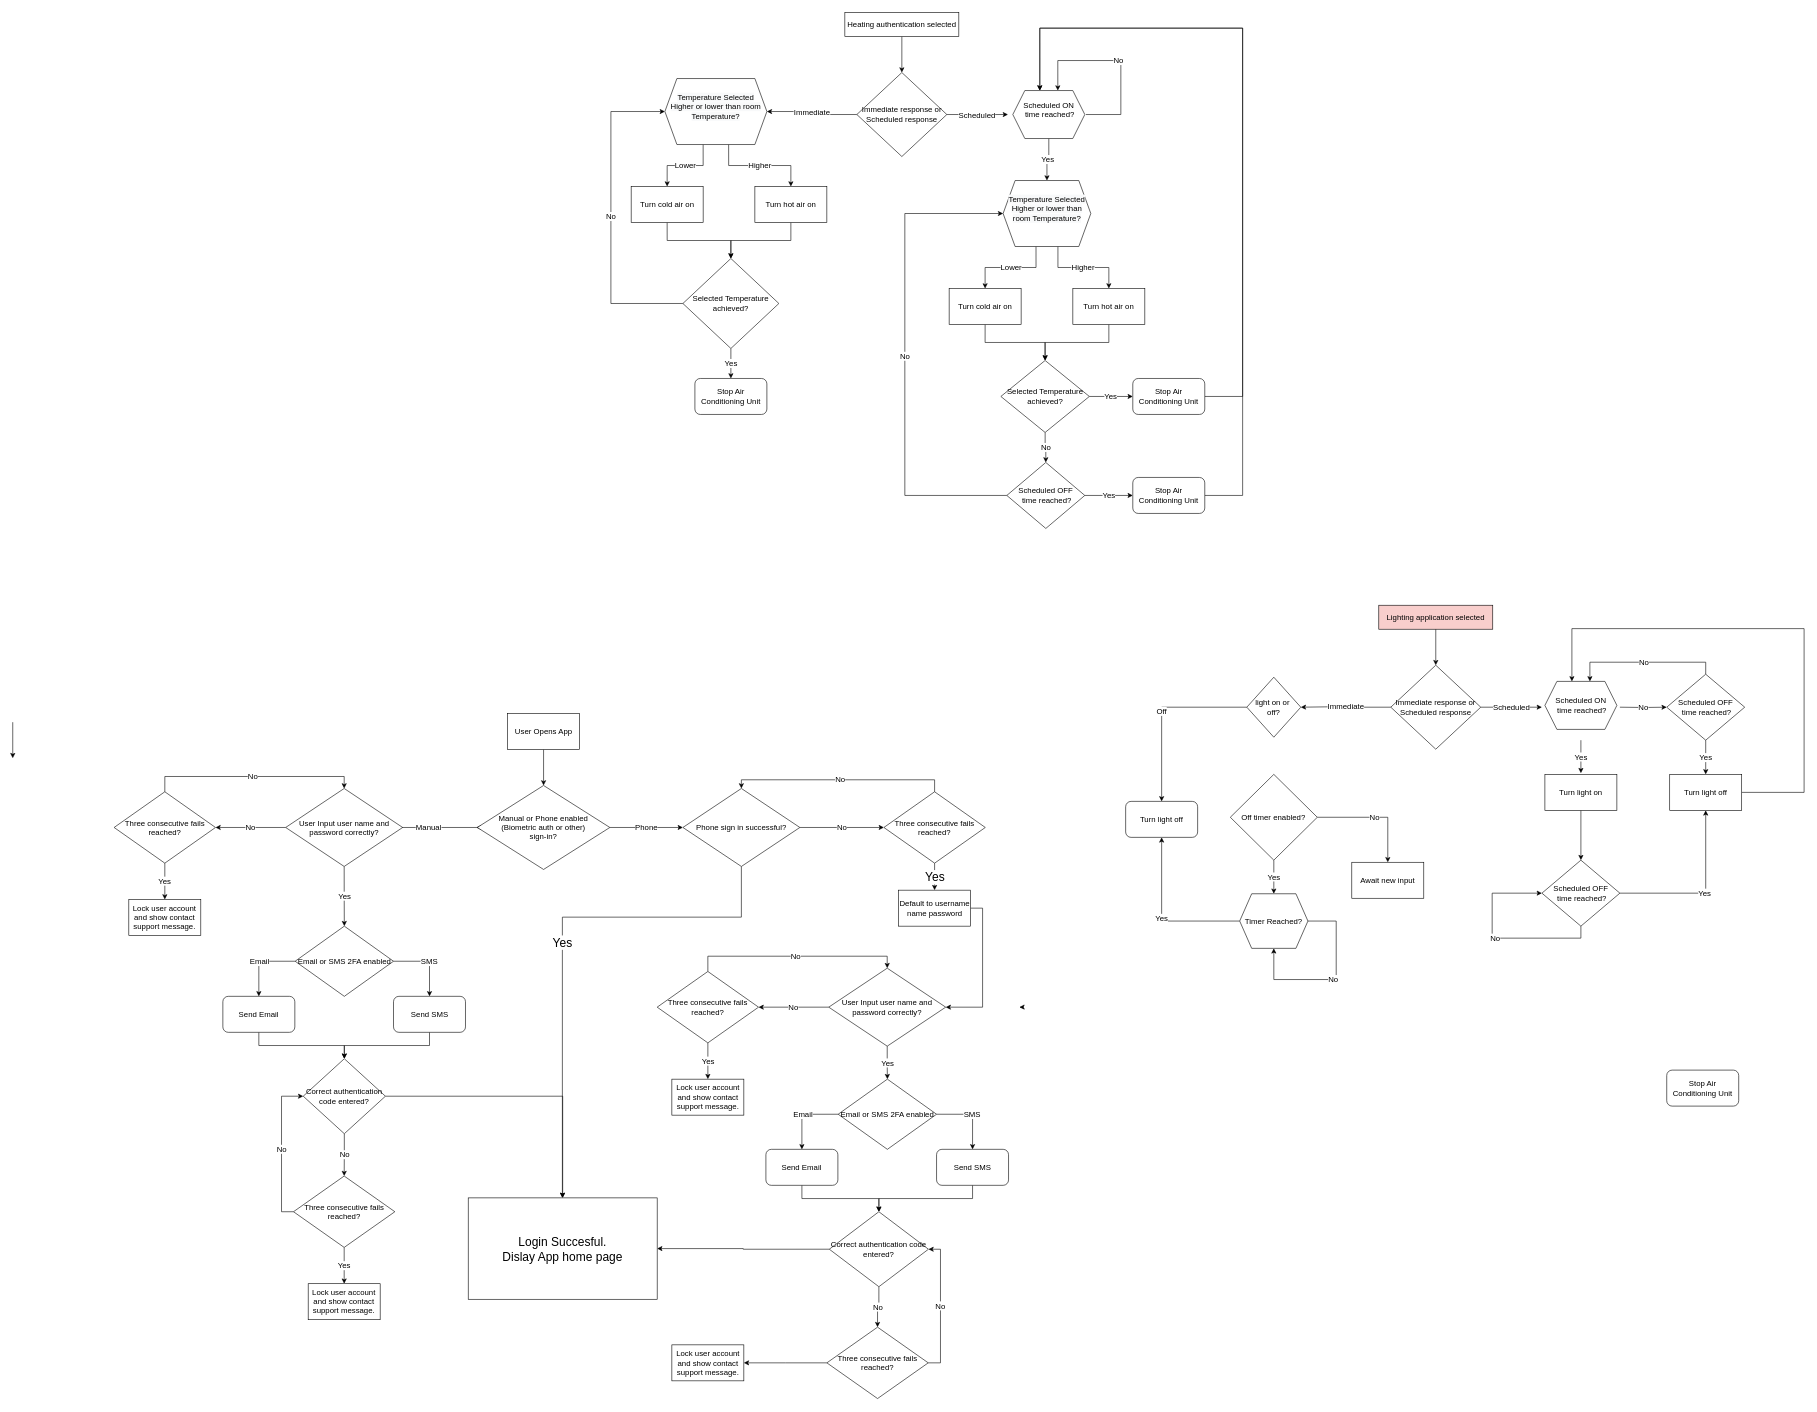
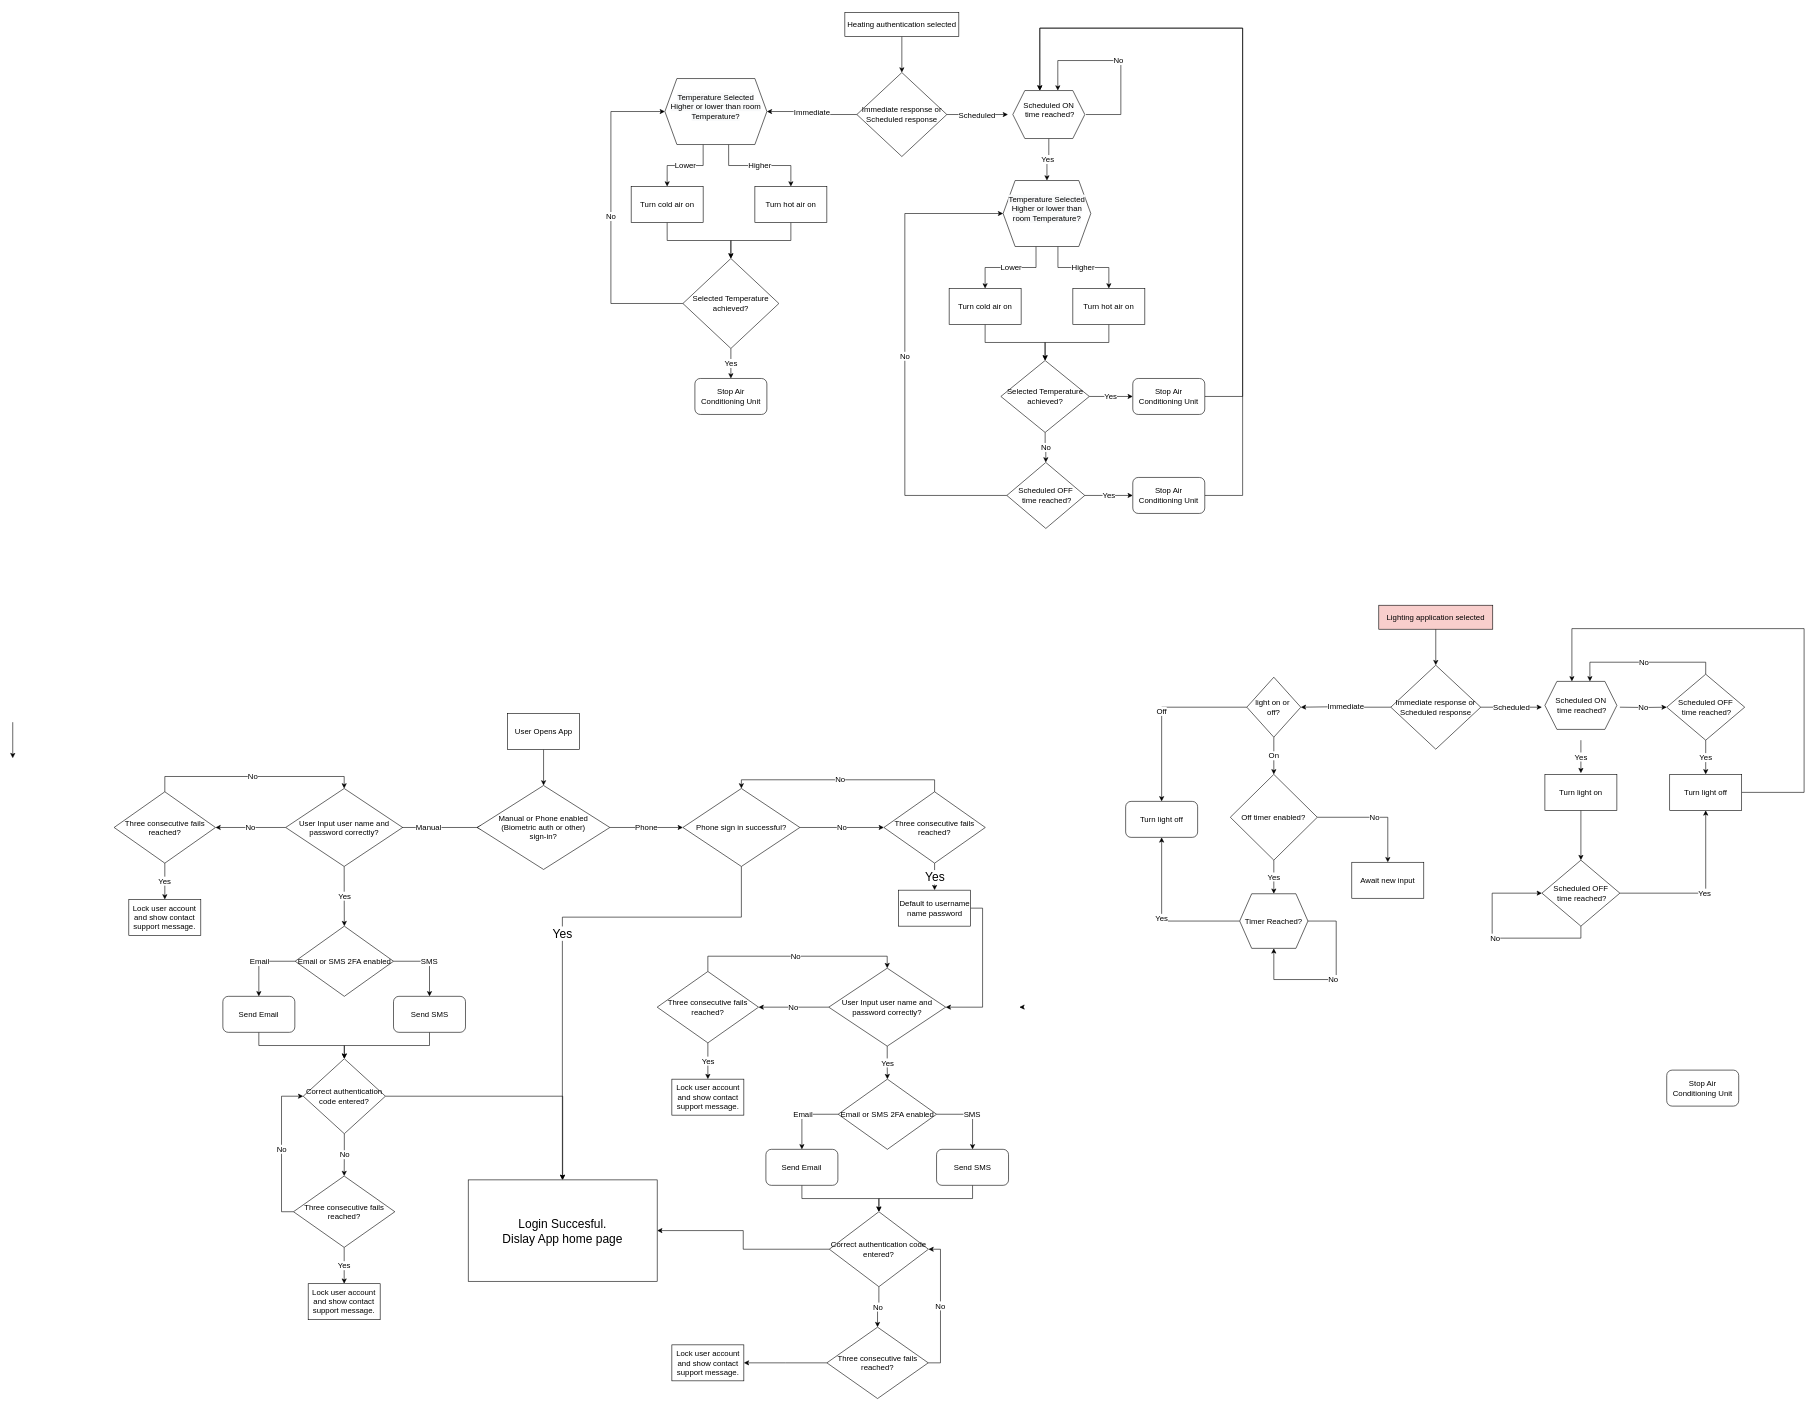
+ <mxCell id="58" value="On" style="edgeStyle=orthogonalEdgeStyle;rounded=0;orthogonalLoop=1;jettySize=auto;html=1;fontSize=13;" edge="1" parent="1" source="60" target="41"><mxGeometry relative="1" as="geometry" /></mxCell>
- <mxCell id="126" value="Login Succesful.&lt;br style=&quot;font-size: 20px;&quot;&gt;Dislay App home page" style="rounded=0;whiteSpace=wrap;html=1;fontSize=20;" vertex="1" parent="1"><mxGeometry x="780.03" y="1996" width="315" height="169" as="geometry" /></mxCell>
+ <mxCell id="126" value="Login Succesful.&lt;br style=&quot;font-size: 20px;&quot;&gt;Dislay App home page" style="rounded=0;whiteSpace=wrap;html=1;fontSize=20;" vertex="1" parent="1"><mxGeometry x="780.03" y="1966" width="315" height="169" as="geometry" /></mxCell>
